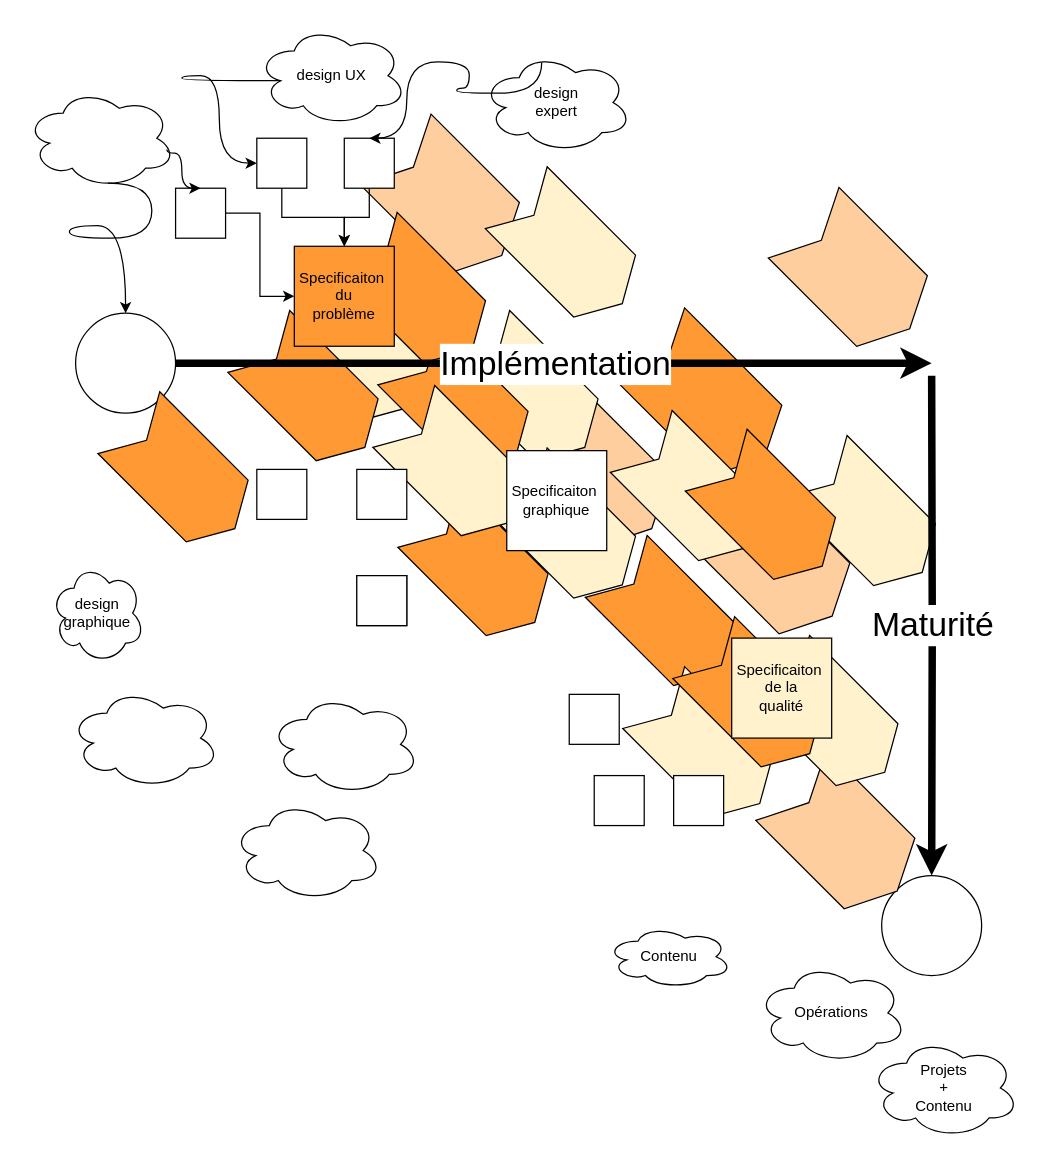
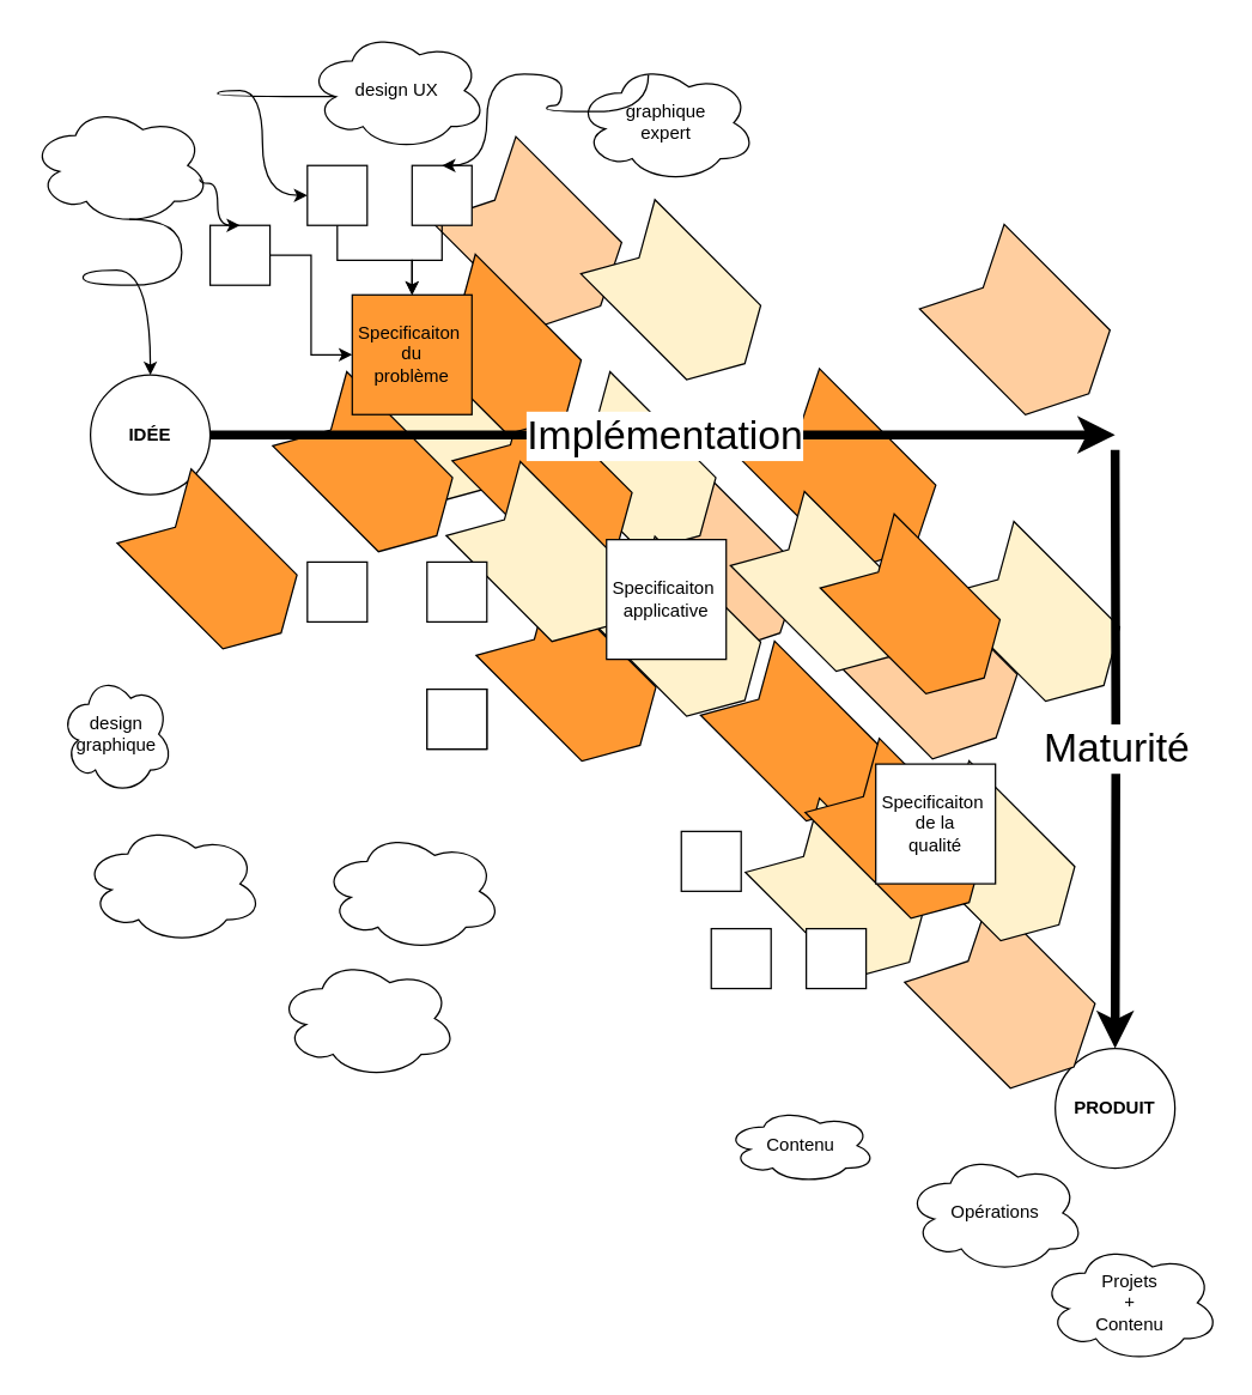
- <mxCell id="22" value="design&lt;br&gt;expert" style="ellipse;shape=cloud;whiteSpace=wrap;html=1;" vertex="1" parent="1"><mxGeometry x="385" y="41.46" width="120" height="80" as="geometry" /></mxCell>
+ <mxCell id="22" value="graphique&lt;br&gt;expert" style="ellipse;shape=cloud;whiteSpace=wrap;html=1;" vertex="1" parent="1"><mxGeometry x="385" y="41.46" width="120" height="80" as="geometry" /></mxCell>
+ <mxCell id="6" value="&lt;b&gt;IDÉE&lt;/b&gt;" style="text;html=1;strokeColor=none;fillColor=none;align=center;verticalAlign=middle;whiteSpace=wrap;rounded=0;" vertex="1" parent="4"><mxGeometry x="10" y="25" width="60" height="30" as="geometry" /></mxCell>
- <mxCell id="54" value="Specificaiton&amp;nbsp;&lt;br&gt;graphique" style="whiteSpace=wrap;html=1;aspect=fixed;" vertex="1" parent="1"><mxGeometry x="405" y="360" width="80" height="80" as="geometry" /></mxCell>
+ <mxCell id="54" value="Specificaiton&amp;nbsp;&lt;br&gt;applicative" style="whiteSpace=wrap;html=1;aspect=fixed;" vertex="1" parent="1"><mxGeometry x="405" y="360" width="80" height="80" as="geometry" /></mxCell>
- <mxCell id="55" value="Specificaiton&amp;nbsp;&lt;br&gt;de la&lt;br&gt;qualité" style="whiteSpace=wrap;html=1;aspect=fixed;fillColor=#fff2cc;" vertex="1" parent="1"><mxGeometry x="585" y="510" width="80" height="80" as="geometry" /></mxCell>
+ <mxCell id="55" value="Specificaiton&amp;nbsp;&lt;br&gt;de la&lt;br&gt;qualité" style="whiteSpace=wrap;html=1;aspect=fixed;" vertex="1" parent="1"><mxGeometry x="585" y="510" width="80" height="80" as="geometry" /></mxCell>
+ <mxCell id="14" value="&lt;b&gt;PRODUIT&lt;/b&gt;" style="text;html=1;strokeColor=none;fillColor=none;align=center;verticalAlign=middle;whiteSpace=wrap;rounded=0;" vertex="1" parent="12"><mxGeometry x="10" y="25" width="60" height="30" as="geometry" /></mxCell>
